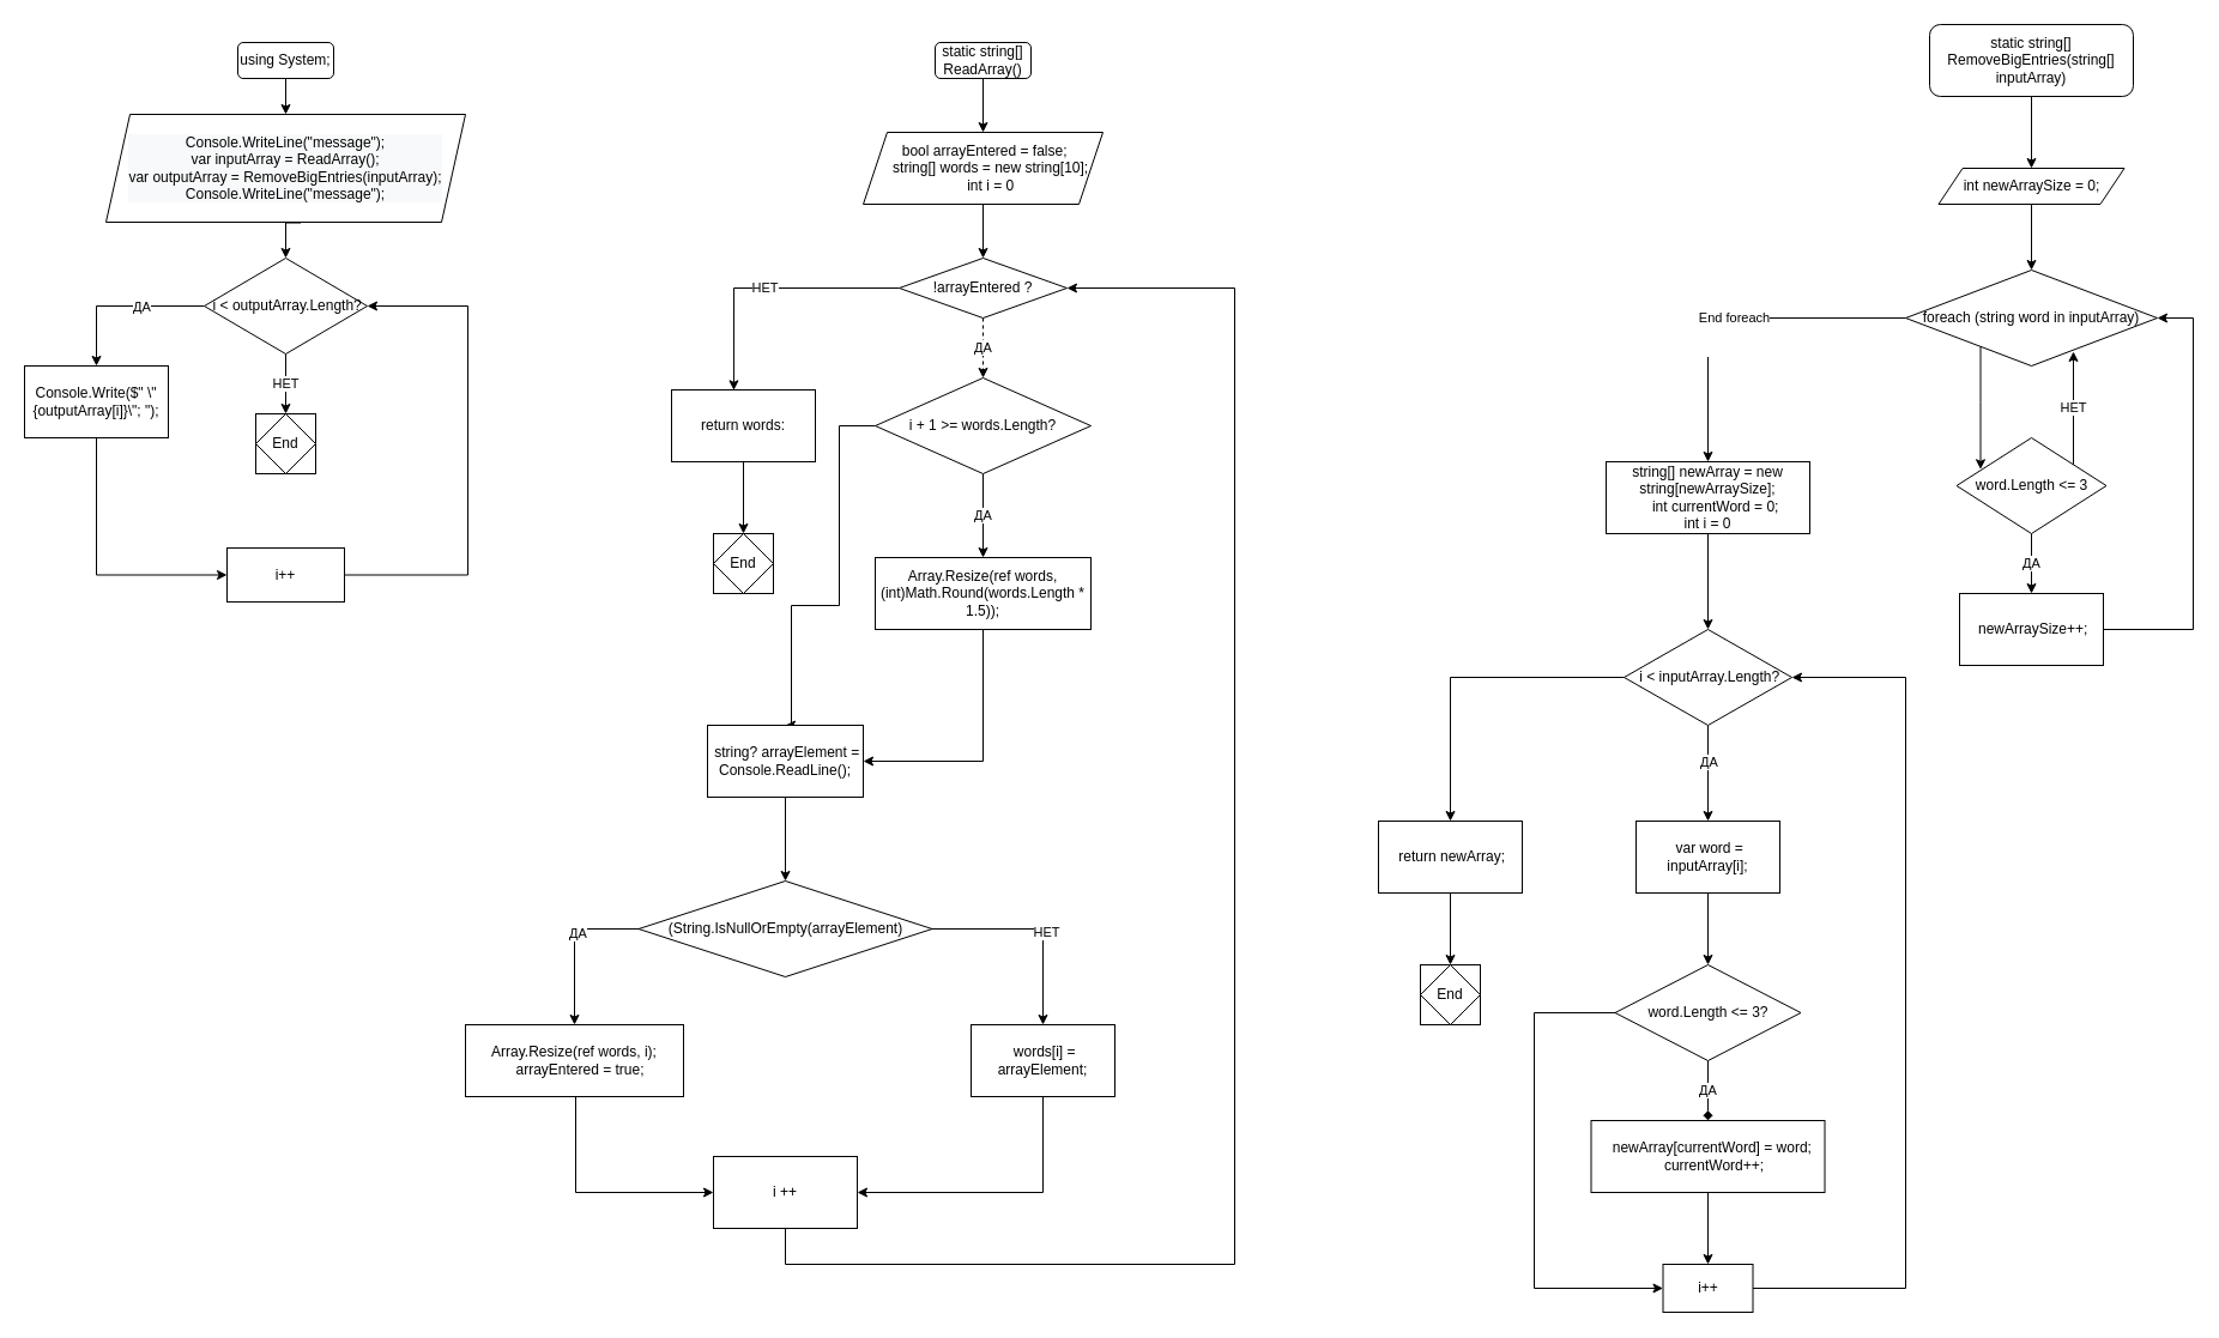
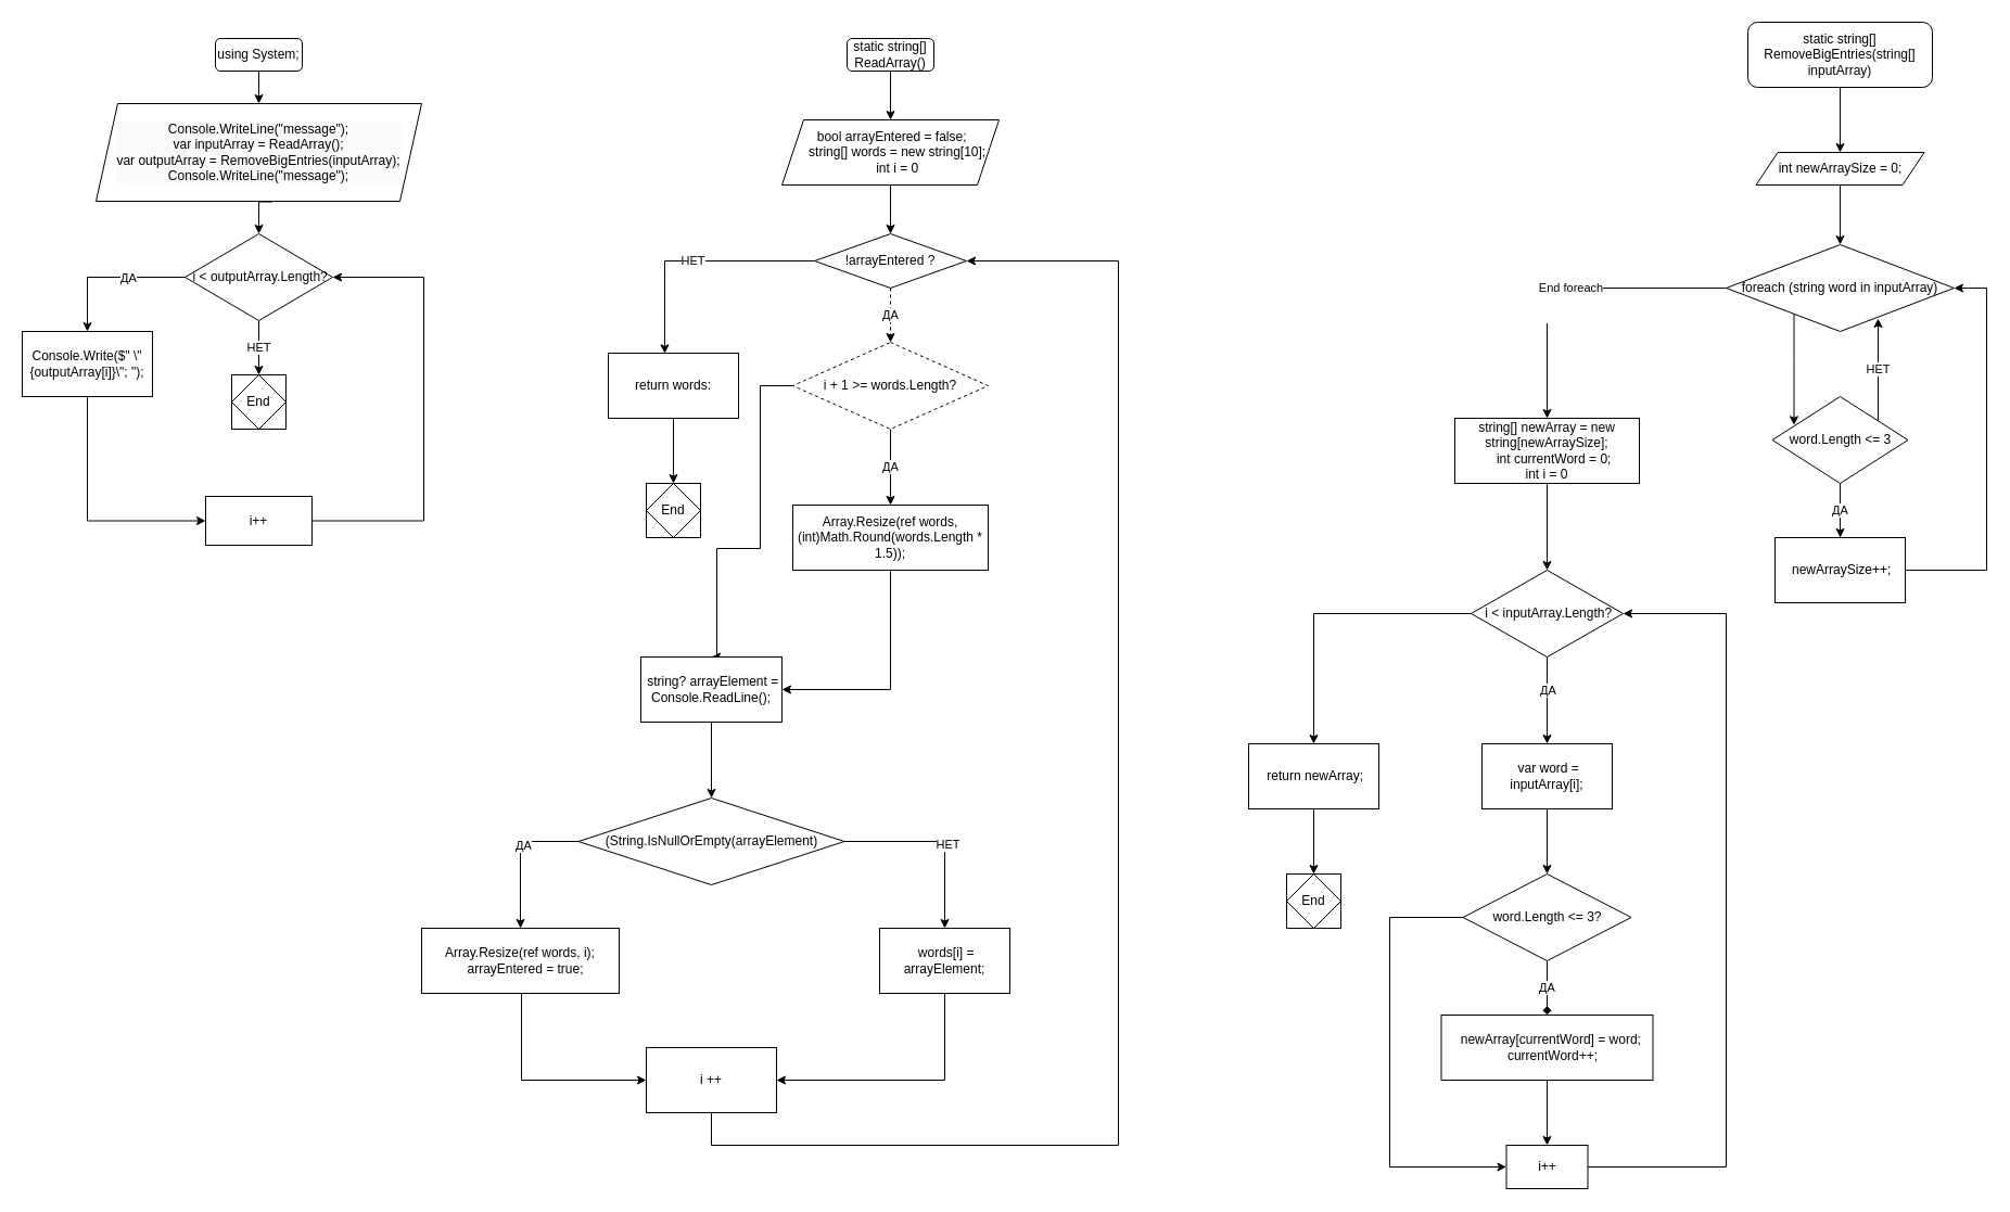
- <mxCell id="25" value="i + 1 &amp;gt;= words.Length?" style="rhombus;whiteSpace=wrap;html=1;" vertex="1" parent="1"><mxGeometry x="730" y="315" width="180" height="80" as="geometry" /></mxCell>
+ <mxCell id="25" value="i + 1 &amp;gt;= words.Length?" style="rhombus;whiteSpace=wrap;html=1;dashed=1;" vertex="1" parent="1"><mxGeometry x="730" y="315" width="180" height="80" as="geometry" /></mxCell>
